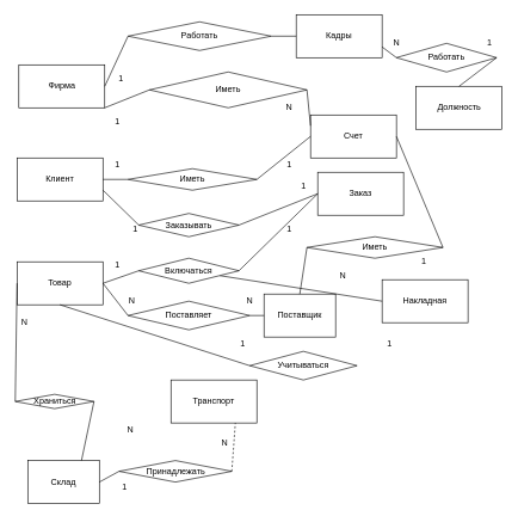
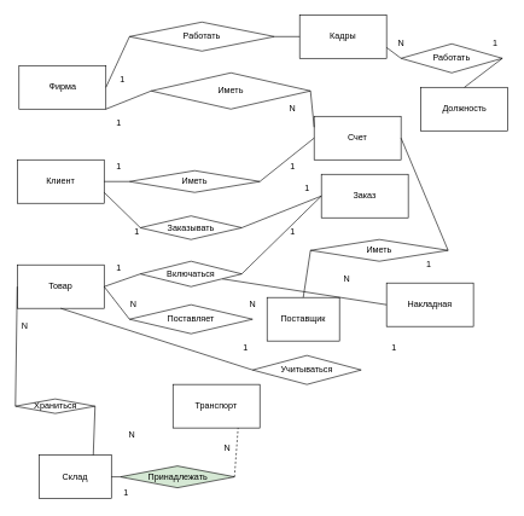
- <mxCell id="38" value="" style="endArrow=none;html=1;exitX=0;exitY=0.5;exitDx=0;exitDy=0;entryX=1;entryY=0.5;entryDx=0;entryDy=0;" parent="1" source="6" target="36" edge="1"><mxGeometry width="50" height="50" relative="1" as="geometry"><mxPoint x="663" y="640" as="sourcePoint" /><mxPoint x="713" y="590" as="targetPoint" /></mxGeometry></mxCell>
- <mxCell id="12" value="Принадлежать" style="rhombus;whiteSpace=wrap;html=1;" parent="1" vertex="1"><mxGeometry x="165.5" y="642.5" width="157.5" height="30" as="geometry" /></mxCell>
+ <mxCell id="12" value="Принадлежать" style="rhombus;whiteSpace=wrap;html=1;fillColor=#d5e8d4;" parent="1" vertex="1"><mxGeometry x="165.5" y="642.5" width="157.5" height="30" as="geometry" /></mxCell>
- <mxCell id="8" value="Склад" style="rounded=0;whiteSpace=wrap;html=1;" parent="1" vertex="1"><mxGeometry x="38" y="642.5" width="100" height="60" as="geometry" /></mxCell>
+ <mxCell id="8" value="Склад" style="rounded=0;whiteSpace=wrap;html=1;" parent="1" vertex="1"><mxGeometry x="53" y="627.5" width="100" height="60" as="geometry" /></mxCell>
